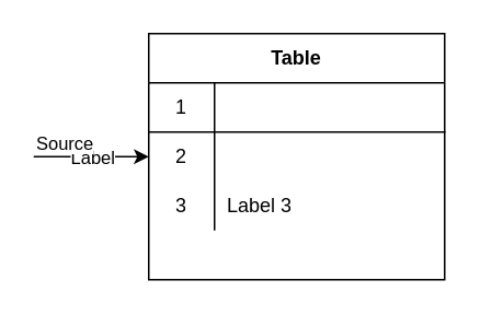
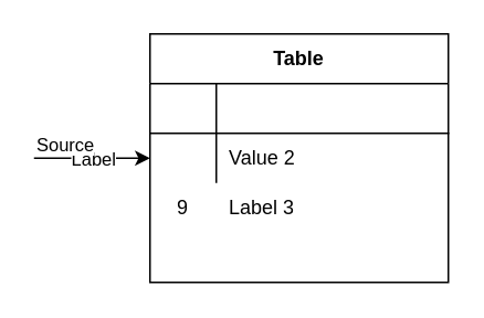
- <mxCell id="7" value="1" style="shape=partialRectangle;html=1;whiteSpace=wrap;connectable=0;fillColor=none;top=0;left=0;bottom=0;right=0;overflow=hidden;" vertex="1" parent="6"><mxGeometry width="40" height="30" as="geometry" /></mxCell>
- <mxCell id="9" value="2" style="shape=partialRectangle;html=1;whiteSpace=wrap;connectable=0;fillColor=none;top=0;left=0;bottom=0;right=0;overflow=hidden;" vertex="1" parent="8"><mxGeometry width="40" height="30" as="geometry" /></mxCell>
+ <mxCell id="10" value="Value 2" style="shape=partialRectangle;html=1;whiteSpace=wrap;connectable=0;fillColor=none;top=0;left=0;bottom=0;right=0;align=left;spacingLeft=6;overflow=hidden;" vertex="1" parent="8"><mxGeometry x="40" width="140" height="30" as="geometry" /></mxCell>
- <mxCell id="12" value="3" style="shape=partialRectangle;html=1;whiteSpace=wrap;connectable=0;fillColor=none;top=0;left=0;bottom=0;right=0;overflow=hidden;" vertex="1" parent="11"><mxGeometry width="40" height="30" as="geometry" /></mxCell>
+ <mxCell id="12" value="9" style="shape=partialRectangle;html=1;whiteSpace=wrap;connectable=0;fillColor=none;top=0;left=0;bottom=0;right=0;overflow=hidden;" vertex="1" parent="11"><mxGeometry width="40" height="30" as="geometry" /></mxCell>
